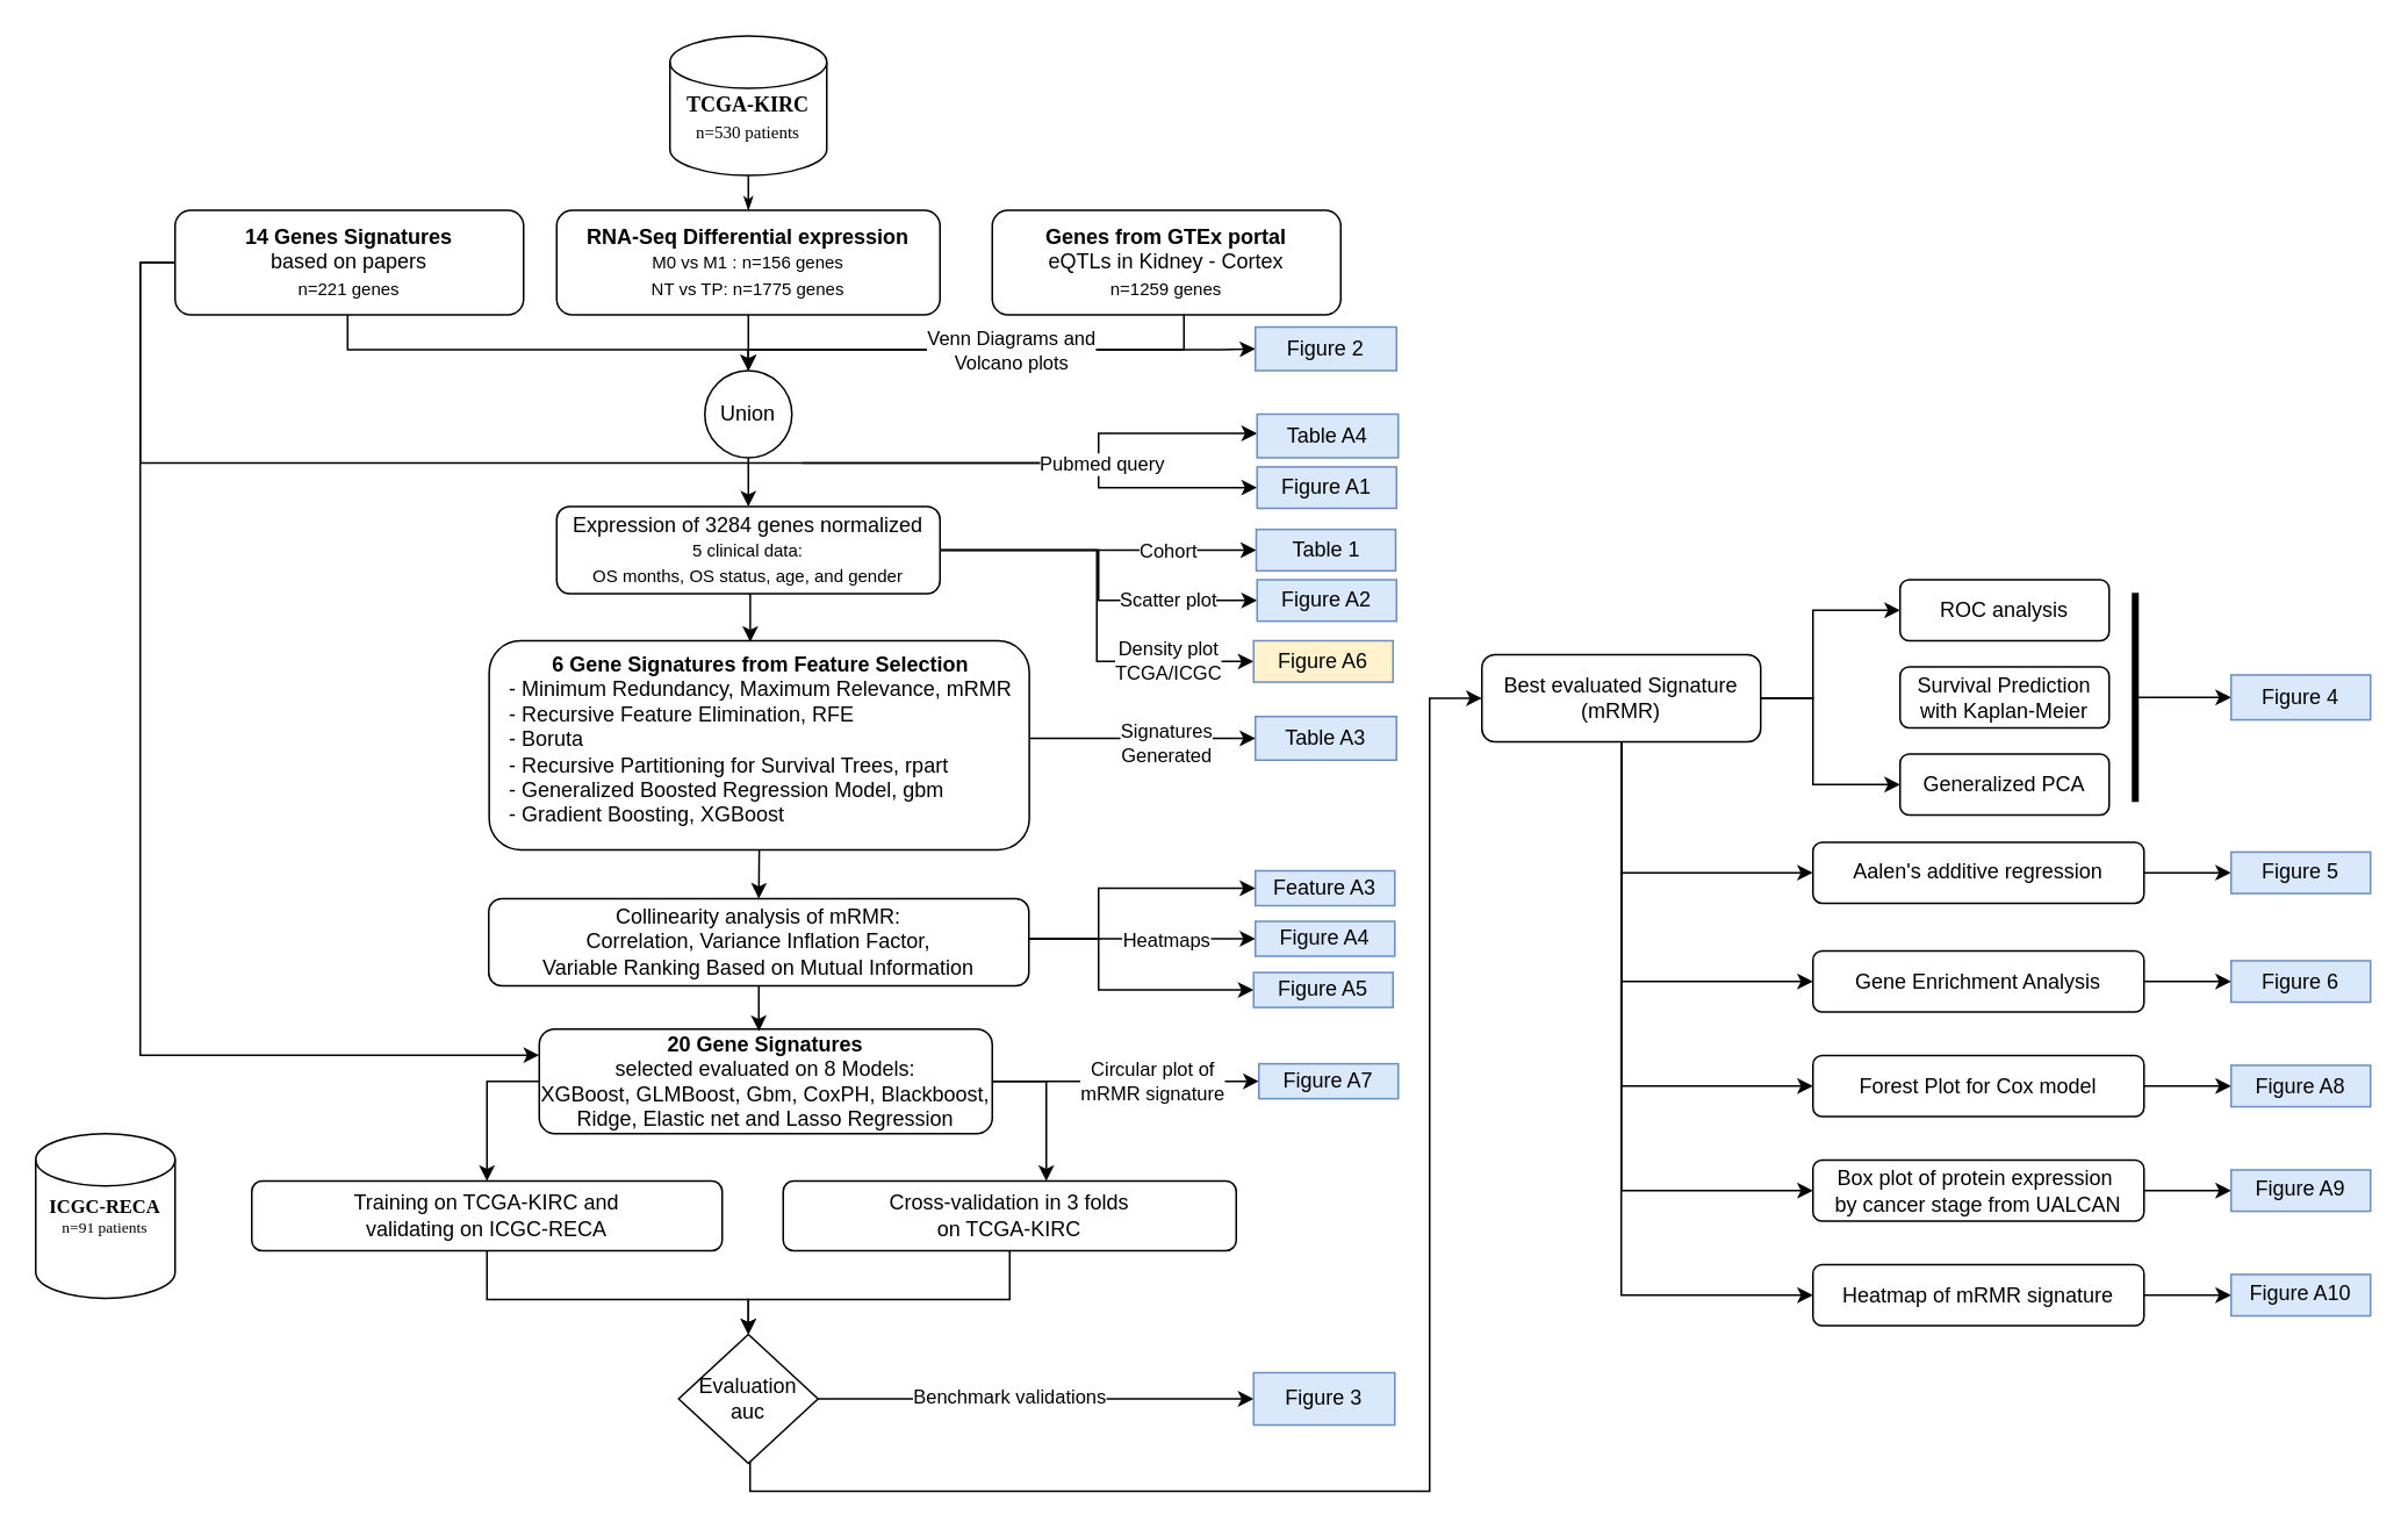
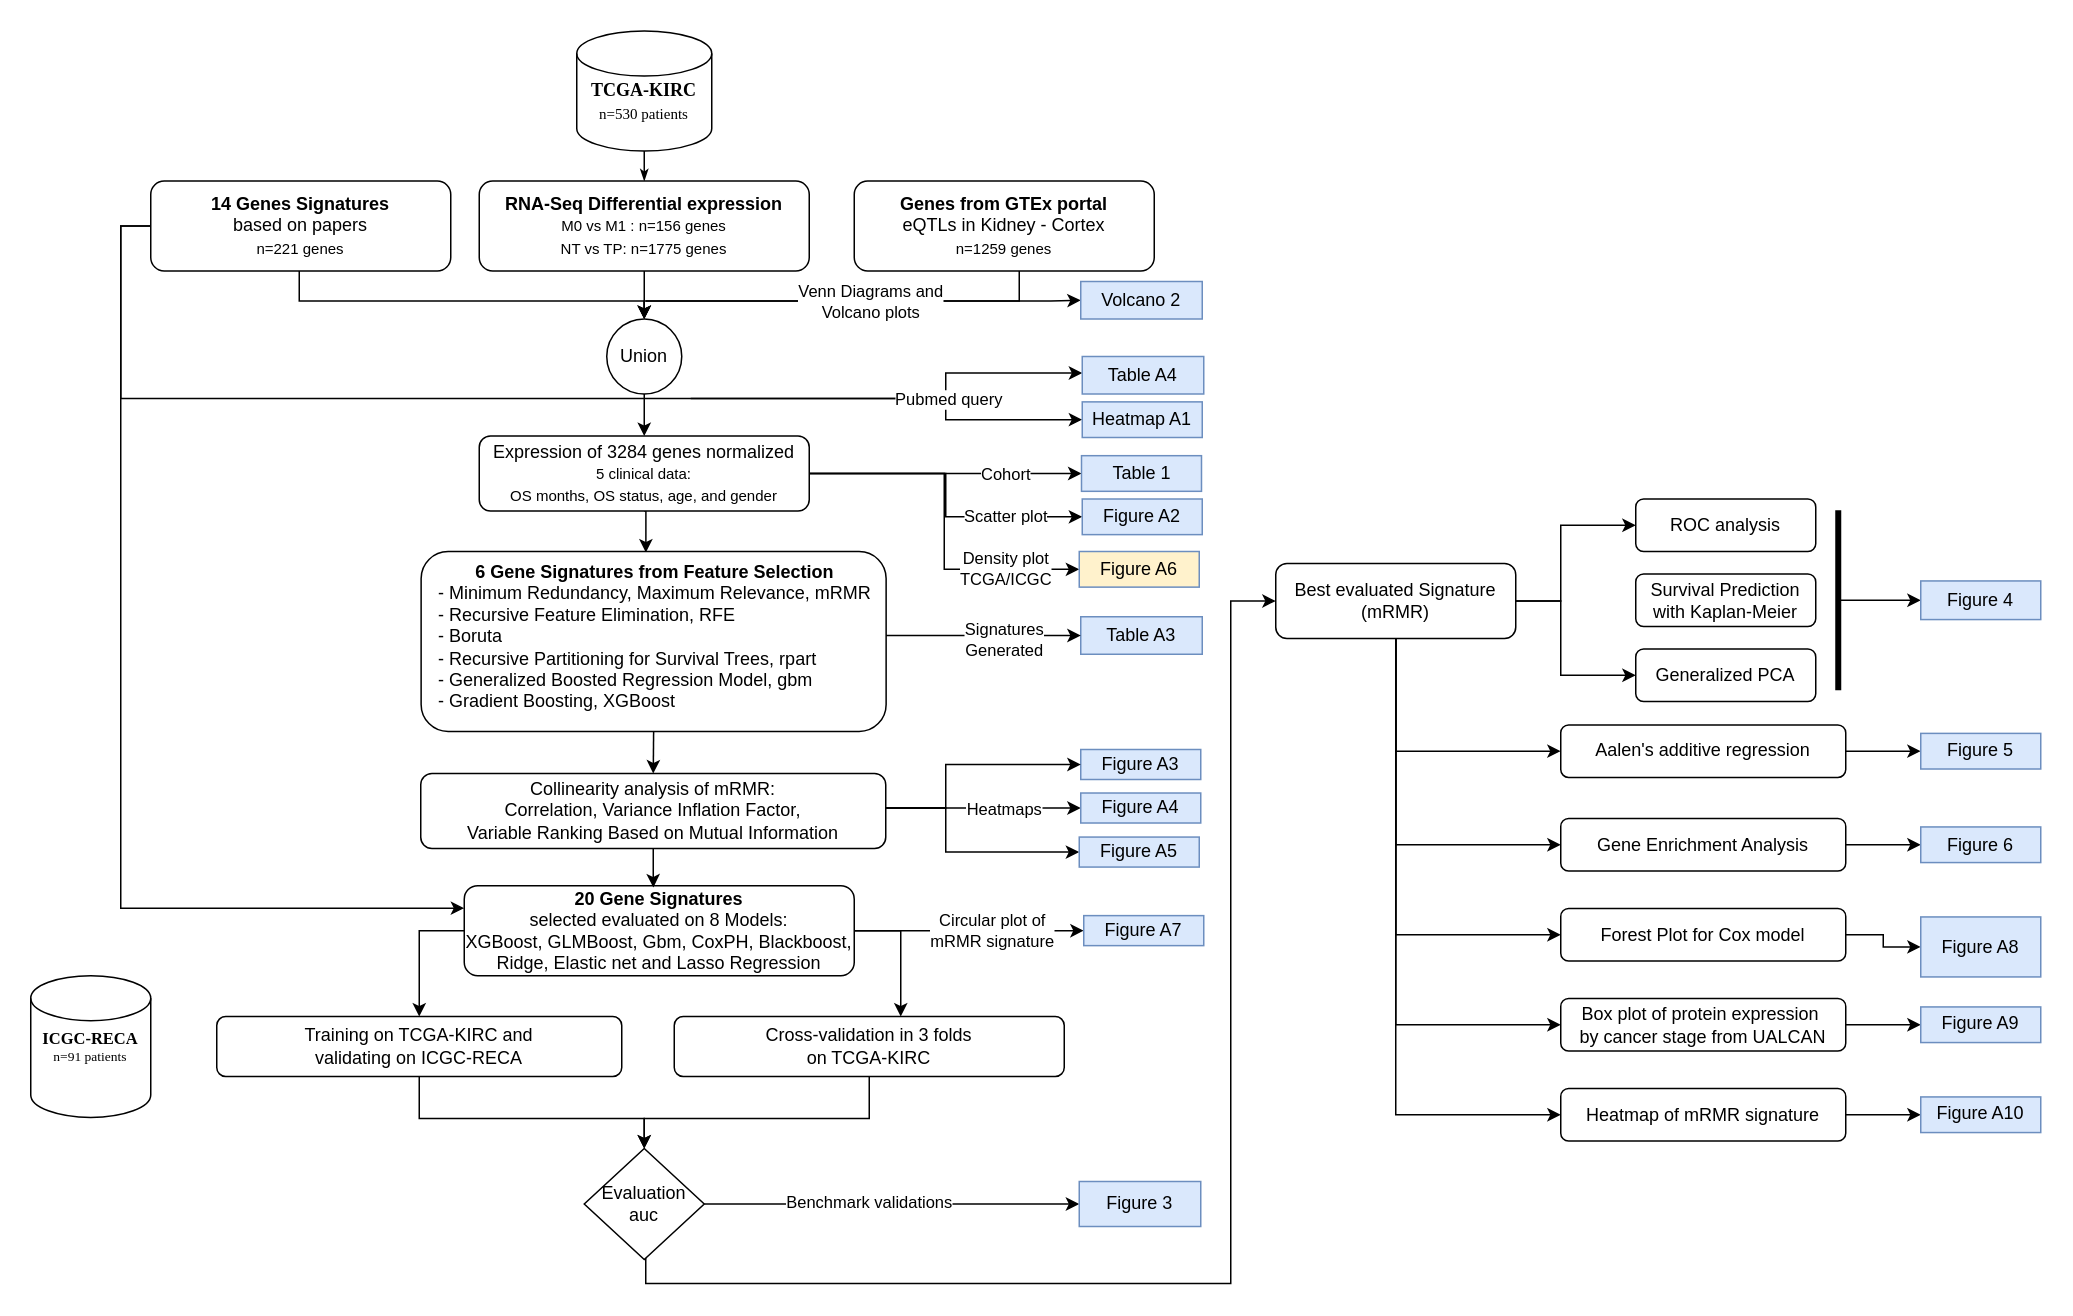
- <mxCell id="17" value="Figure 2" style="rounded=0;whiteSpace=wrap;html=1;fillColor=#dae8fc;strokeColor=#6c8ebf;" parent="1" vertex="1"><mxGeometry x="720" y="187" width="81" height="25" as="geometry" /></mxCell>
+ <mxCell id="17" value="Volcano 2" style="rounded=0;whiteSpace=wrap;html=1;fillColor=#dae8fc;strokeColor=#6c8ebf;" parent="1" vertex="1"><mxGeometry x="720" y="187" width="81" height="25" as="geometry" /></mxCell>
- <mxCell id="80" value="Figure A1" style="rounded=0;whiteSpace=wrap;html=1;fillColor=#dae8fc;strokeColor=#6c8ebf;" parent="1" vertex="1"><mxGeometry x="721" y="267.25" width="80" height="23.75" as="geometry" /></mxCell>
+ <mxCell id="80" value="Heatmap A1" style="rounded=0;whiteSpace=wrap;html=1;fillColor=#dae8fc;strokeColor=#6c8ebf;" parent="1" vertex="1"><mxGeometry x="721" y="267.25" width="80" height="23.75" as="geometry" /></mxCell>
- <mxCell id="38" value="Feature A3" style="rounded=0;whiteSpace=wrap;html=1;fillColor=#dae8fc;strokeColor=#6c8ebf;" parent="1" vertex="1"><mxGeometry x="720" y="499" width="80" height="20" as="geometry" /></mxCell>
+ <mxCell id="38" value="Figure A3" style="rounded=0;whiteSpace=wrap;html=1;fillColor=#dae8fc;strokeColor=#6c8ebf;" parent="1" vertex="1"><mxGeometry x="720" y="499" width="80" height="20" as="geometry" /></mxCell>
- <mxCell id="76" value="Figure A8" style="rounded=0;whiteSpace=wrap;html=1;fillColor=#dae8fc;strokeColor=#6c8ebf;" parent="1" vertex="1"><mxGeometry x="1280" y="610.63" width="80" height="23.75" as="geometry" /></mxCell>
+ <mxCell id="76" value="Figure A8" style="rounded=0;whiteSpace=wrap;html=1;fillColor=#dae8fc;strokeColor=#6c8ebf;" parent="1" vertex="1"><mxGeometry x="1280" y="610.63" width="80" height="40" as="geometry" /></mxCell>
